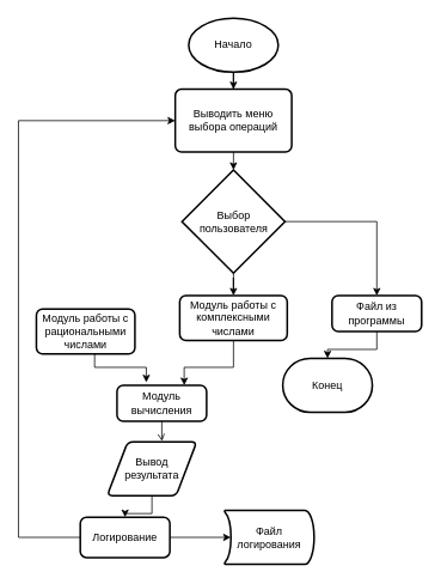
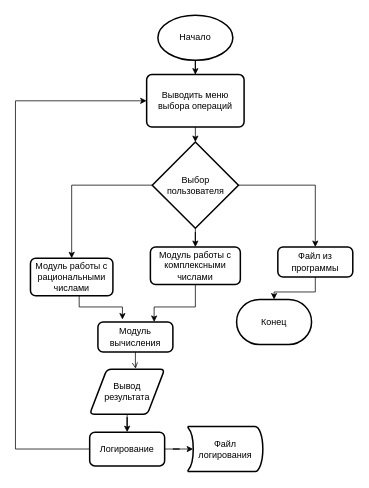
+ <mxCell id="7" style="edgeStyle=orthogonalEdgeStyle;rounded=0;orthogonalLoop=1;jettySize=auto;html=1;entryX=0.5;entryY=0;entryDx=0;entryDy=0;" edge="1" parent="1" source="9" target="13"><mxGeometry relative="1" as="geometry" /></mxCell>
- <mxCell id="21" value="Логирование" style="rounded=1;whiteSpace=wrap;html=1;absoluteArcSize=1;arcSize=14;strokeWidth=2;" vertex="1" parent="1"><mxGeometry x="89" y="576" width="100" height="45" as="geometry" /></mxCell>
+ <mxCell id="21" value="Логирование" style="rounded=1;whiteSpace=wrap;html=1;absoluteArcSize=1;arcSize=14;strokeWidth=2;" vertex="1" parent="1"><mxGeometry x="119" y="576" width="100" height="45" as="geometry" /></mxCell>
